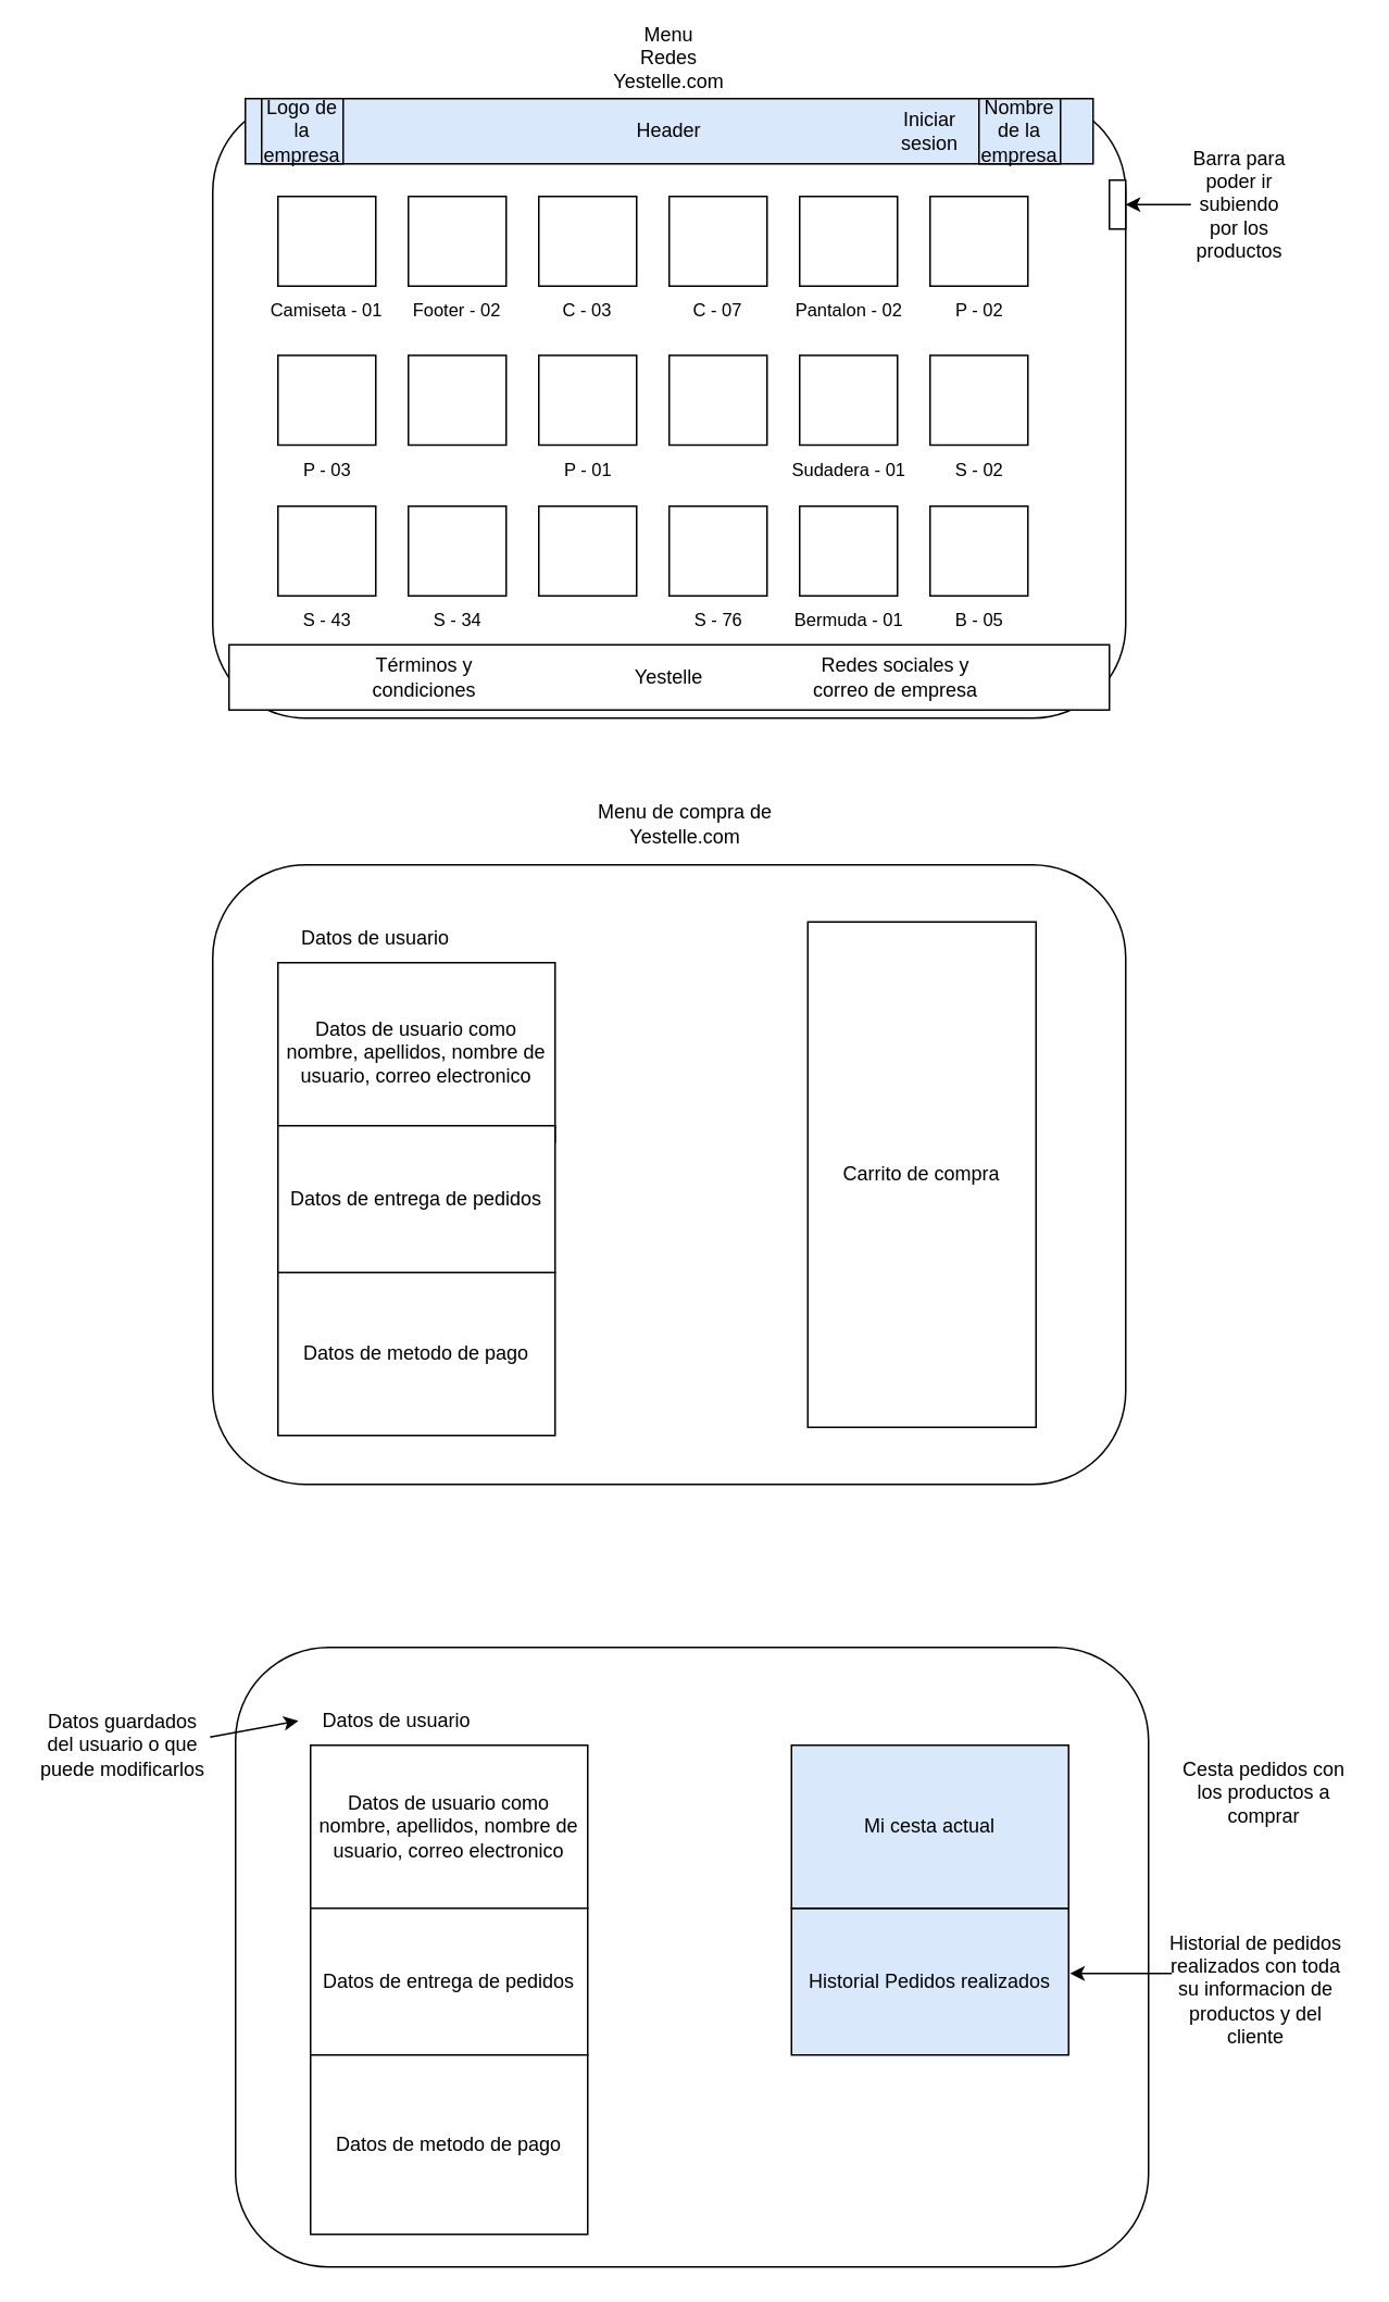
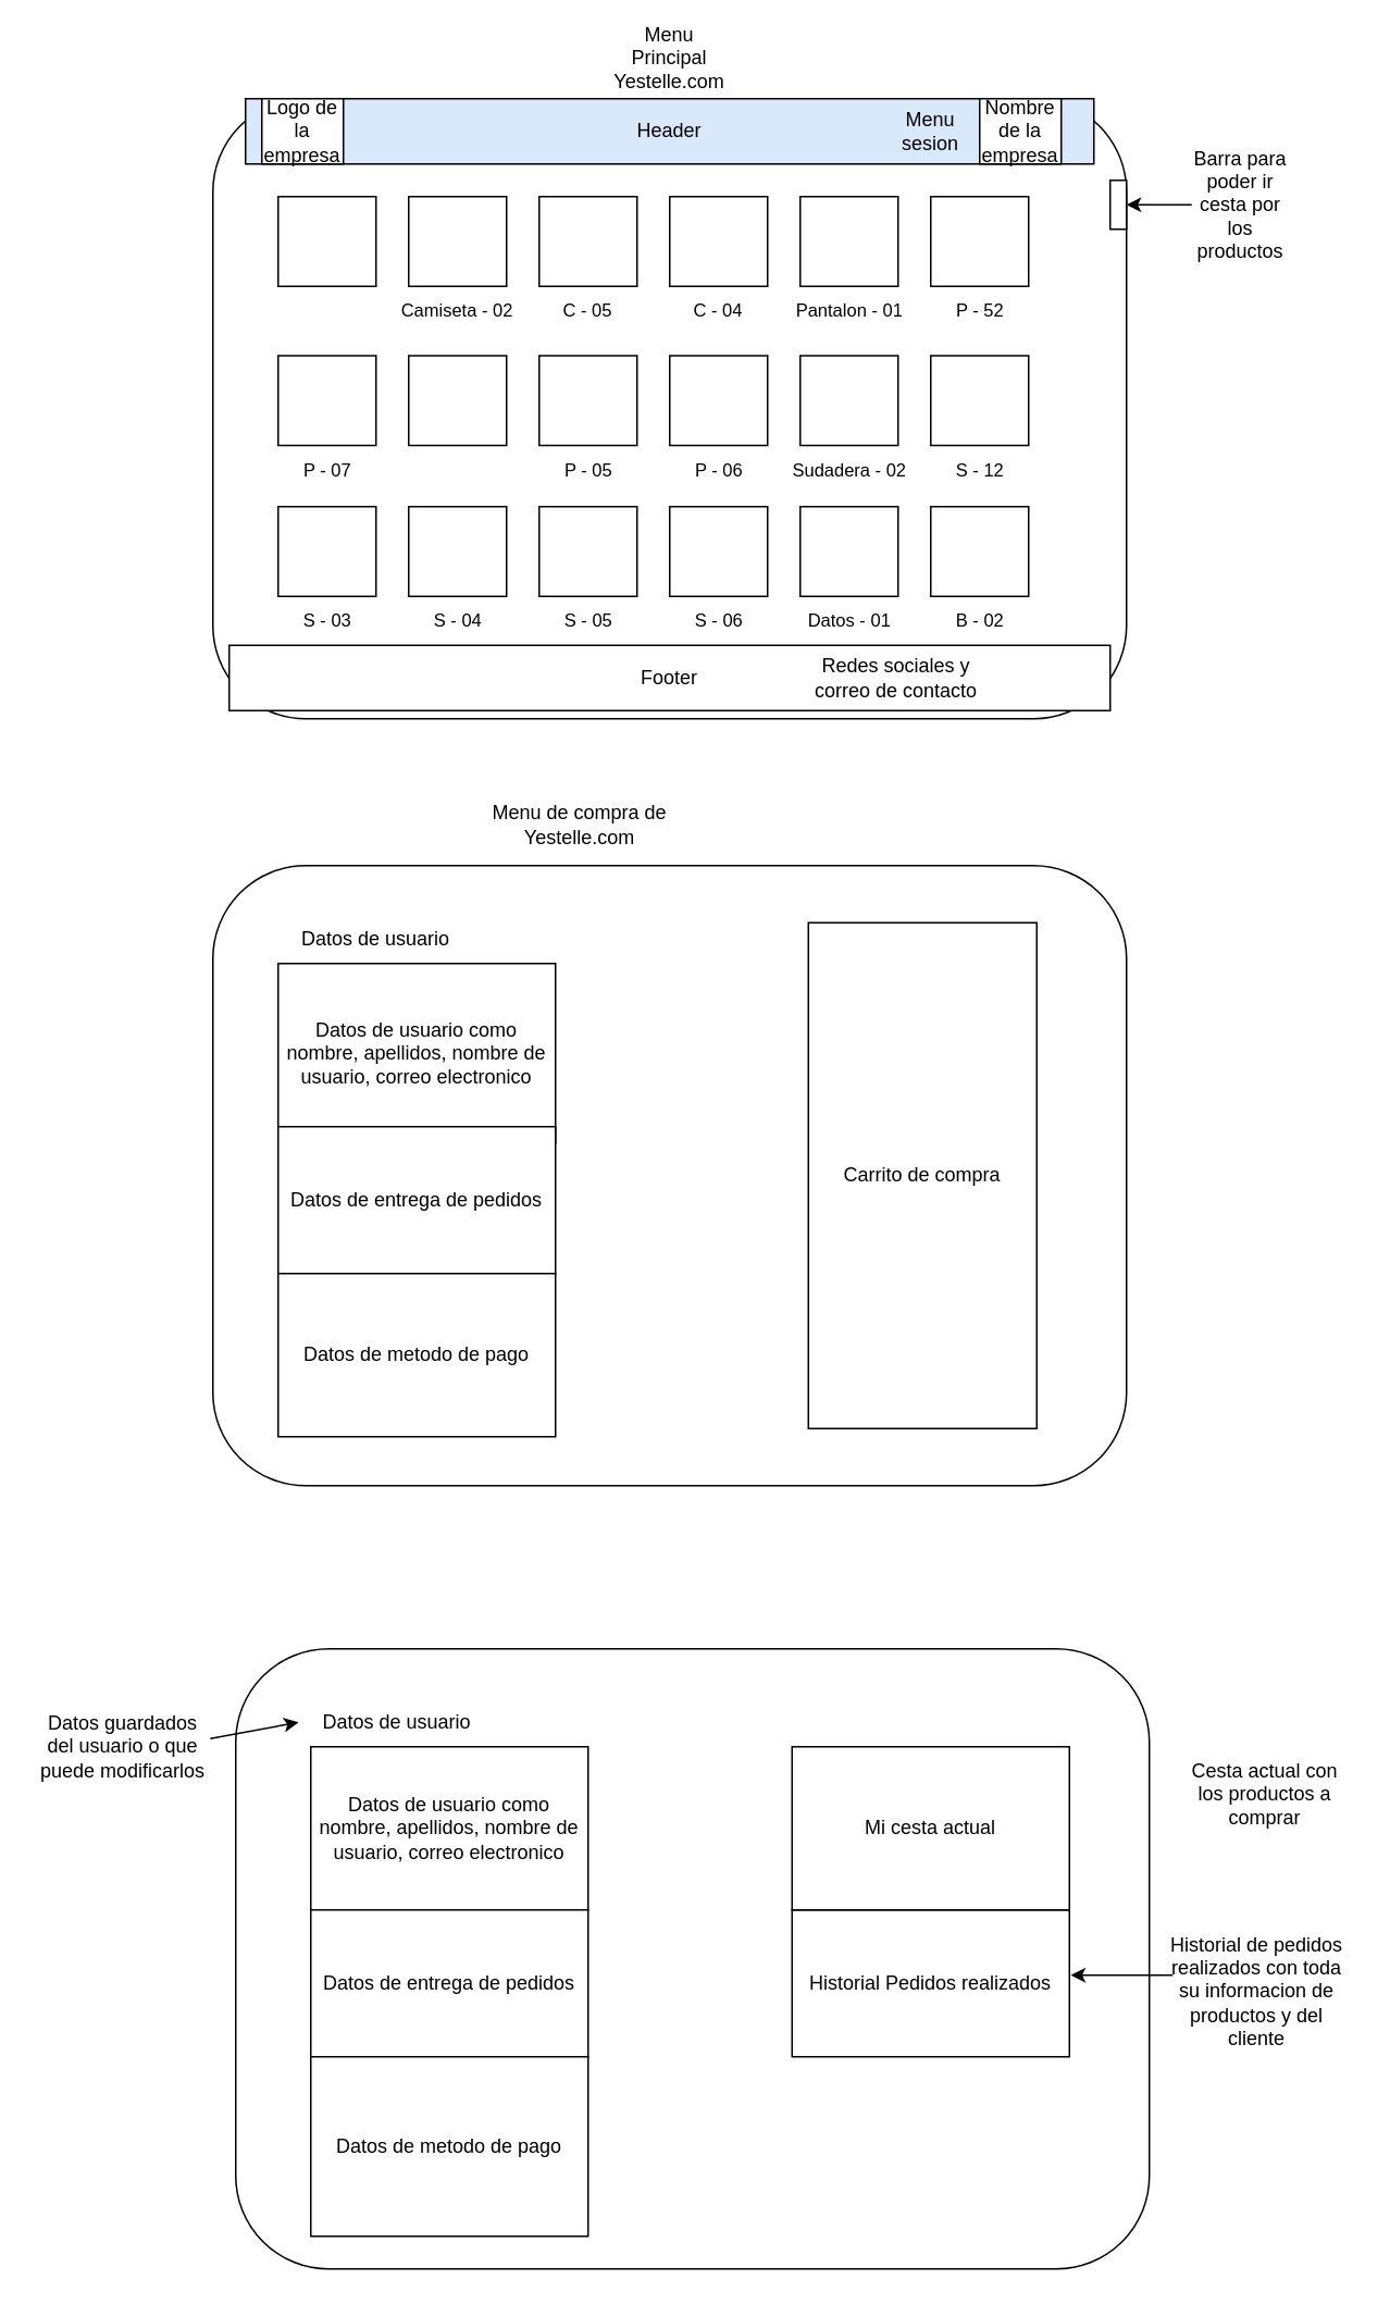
- <mxCell id="48" value="Menu Redes Yestelle.com" style="text;html=1;align=center;verticalAlign=middle;whiteSpace=wrap;rounded=0;" parent="1" vertex="1"><mxGeometry x="380" y="20" width="60" height="30" as="geometry" /></mxCell>
+ <mxCell id="48" value="Menu Principal Yestelle.com" style="text;html=1;align=center;verticalAlign=middle;whiteSpace=wrap;rounded=0;" parent="1" vertex="1"><mxGeometry x="380" y="20" width="60" height="30" as="geometry" /></mxCell>
- <mxCell id="41" value="Logo de la empresa" style="rounded=0;whiteSpace=wrap;html=1;fillColor=#dae8fc;" parent="1" vertex="1"><mxGeometry x="160" y="60" width="50" height="40" as="geometry" /></mxCell>
+ <mxCell id="41" value="Logo de la empresa" style="rounded=0;whiteSpace=wrap;html=1;" parent="1" vertex="1"><mxGeometry x="160" y="60" width="50" height="40" as="geometry" /></mxCell>
- <mxCell id="46" value="Iniciar sesion" style="text;html=1;align=center;verticalAlign=middle;whiteSpace=wrap;rounded=0;" parent="1" vertex="1"><mxGeometry x="540" y="65" width="60" height="30" as="geometry" /></mxCell>
+ <mxCell id="46" value="Menu sesion" style="text;html=1;align=center;verticalAlign=middle;whiteSpace=wrap;rounded=0;" parent="1" vertex="1"><mxGeometry x="540" y="65" width="60" height="30" as="geometry" /></mxCell>
- <mxCell id="42" value="Nombre de la empresa" style="rounded=0;whiteSpace=wrap;html=1;fillColor=#dae8fc;" parent="1" vertex="1"><mxGeometry x="600" y="60" width="50" height="40" as="geometry" /></mxCell>
+ <mxCell id="42" value="Nombre de la empresa" style="rounded=0;whiteSpace=wrap;html=1;" parent="1" vertex="1"><mxGeometry x="600" y="60" width="50" height="40" as="geometry" /></mxCell>
- <mxCell id="45" value="Barra para poder ir subiendo por los productos" style="text;html=1;align=center;verticalAlign=middle;whiteSpace=wrap;rounded=0;" parent="1" vertex="1"><mxGeometry x="730" y="110" width="60" height="30" as="geometry" /></mxCell>
+ <mxCell id="45" value="Barra para poder ir cesta por los productos" style="text;html=1;align=center;verticalAlign=middle;whiteSpace=wrap;rounded=0;" parent="1" vertex="1"><mxGeometry x="730" y="110" width="60" height="30" as="geometry" /></mxCell>
- <mxCell id="9" value="Camiseta - 01" style="text;html=1;align=center;verticalAlign=middle;whiteSpace=wrap;rounded=0;fontSize=11;" parent="1" vertex="1"><mxGeometry x="160" y="175" width="80" height="30" as="geometry" /></mxCell>
- <mxCell id="10" value="Footer - 02" style="text;html=1;align=center;verticalAlign=middle;whiteSpace=wrap;rounded=0;fontSize=11;" parent="1" vertex="1"><mxGeometry x="240" y="175" width="80" height="30" as="geometry" /></mxCell>
+ <mxCell id="10" value="Camiseta - 02" style="text;html=1;align=center;verticalAlign=middle;whiteSpace=wrap;rounded=0;fontSize=11;" parent="1" vertex="1"><mxGeometry x="240" y="175" width="80" height="30" as="geometry" /></mxCell>
- <mxCell id="11" value="C - 03" style="text;html=1;align=center;verticalAlign=middle;whiteSpace=wrap;rounded=0;fontSize=11;" parent="1" vertex="1"><mxGeometry x="325" y="175" width="70" height="30" as="geometry" /></mxCell>
+ <mxCell id="11" value="C - 05" style="text;html=1;align=center;verticalAlign=middle;whiteSpace=wrap;rounded=0;fontSize=11;" parent="1" vertex="1"><mxGeometry x="325" y="175" width="70" height="30" as="geometry" /></mxCell>
- <mxCell id="12" value="C - 07" style="text;html=1;align=center;verticalAlign=middle;whiteSpace=wrap;rounded=0;fontSize=11;" parent="1" vertex="1"><mxGeometry x="405" y="175" width="70" height="30" as="geometry" /></mxCell>
+ <mxCell id="12" value="C - 04" style="text;html=1;align=center;verticalAlign=middle;whiteSpace=wrap;rounded=0;fontSize=11;" parent="1" vertex="1"><mxGeometry x="405" y="175" width="70" height="30" as="geometry" /></mxCell>
- <mxCell id="13" value="Pantalon - 02" style="text;html=1;align=center;verticalAlign=middle;whiteSpace=wrap;rounded=0;fontSize=11;" parent="1" vertex="1"><mxGeometry x="482.5" y="175" width="75" height="30" as="geometry" /></mxCell>
+ <mxCell id="13" value="Pantalon - 01" style="text;html=1;align=center;verticalAlign=middle;whiteSpace=wrap;rounded=0;fontSize=11;" parent="1" vertex="1"><mxGeometry x="482.5" y="175" width="75" height="30" as="geometry" /></mxCell>
- <mxCell id="14" value="P - 02" style="text;html=1;align=center;verticalAlign=middle;whiteSpace=wrap;rounded=0;fontSize=11;" parent="1" vertex="1"><mxGeometry x="562.5" y="175" width="75" height="30" as="geometry" /></mxCell>
+ <mxCell id="14" value="P - 52" style="text;html=1;align=center;verticalAlign=middle;whiteSpace=wrap;rounded=0;fontSize=11;" parent="1" vertex="1"><mxGeometry x="562.5" y="175" width="75" height="30" as="geometry" /></mxCell>
+ <mxCell id="21" value="P - 06" style="text;html=1;align=center;verticalAlign=middle;whiteSpace=wrap;rounded=0;fontSize=11;" parent="1" vertex="1"><mxGeometry x="402.5" y="272.5" width="75" height="30" as="geometry" /></mxCell>
- <mxCell id="16" value="P - 03" style="text;html=1;align=center;verticalAlign=middle;whiteSpace=wrap;rounded=0;fontSize=11;" parent="1" vertex="1"><mxGeometry x="162.5" y="272.5" width="75" height="30" as="geometry" /></mxCell>
+ <mxCell id="16" value="P - 07" style="text;html=1;align=center;verticalAlign=middle;whiteSpace=wrap;rounded=0;fontSize=11;" parent="1" vertex="1"><mxGeometry x="162.5" y="272.5" width="75" height="30" as="geometry" /></mxCell>
- <mxCell id="19" value="P - 01" style="text;html=1;align=center;verticalAlign=middle;whiteSpace=wrap;rounded=0;fontSize=11;" parent="1" vertex="1"><mxGeometry x="322.5" y="272.5" width="75" height="30" as="geometry" /></mxCell>
+ <mxCell id="19" value="P - 05" style="text;html=1;align=center;verticalAlign=middle;whiteSpace=wrap;rounded=0;fontSize=11;" parent="1" vertex="1"><mxGeometry x="322.5" y="272.5" width="75" height="30" as="geometry" /></mxCell>
- <mxCell id="23" value="Sudadera - 01" style="text;html=1;align=center;verticalAlign=middle;whiteSpace=wrap;rounded=0;fontSize=11;" parent="1" vertex="1"><mxGeometry x="482.5" y="272.5" width="75" height="30" as="geometry" /></mxCell>
+ <mxCell id="23" value="Sudadera - 02" style="text;html=1;align=center;verticalAlign=middle;whiteSpace=wrap;rounded=0;fontSize=11;" parent="1" vertex="1"><mxGeometry x="482.5" y="272.5" width="75" height="30" as="geometry" /></mxCell>
- <mxCell id="25" value="S - 02" style="text;html=1;align=center;verticalAlign=middle;whiteSpace=wrap;rounded=0;fontSize=11;" parent="1" vertex="1"><mxGeometry x="562.5" y="272.5" width="75" height="30" as="geometry" /></mxCell>
+ <mxCell id="25" value="S - 12" style="text;html=1;align=center;verticalAlign=middle;whiteSpace=wrap;rounded=0;fontSize=11;" parent="1" vertex="1"><mxGeometry x="562.5" y="272.5" width="75" height="30" as="geometry" /></mxCell>
- <mxCell id="27" value="S - 43" style="text;html=1;align=center;verticalAlign=middle;whiteSpace=wrap;rounded=0;fontSize=11;" parent="1" vertex="1"><mxGeometry x="162.5" y="365" width="75" height="30" as="geometry" /></mxCell>
+ <mxCell id="27" value="S - 03" style="text;html=1;align=center;verticalAlign=middle;whiteSpace=wrap;rounded=0;fontSize=11;" parent="1" vertex="1"><mxGeometry x="162.5" y="365" width="75" height="30" as="geometry" /></mxCell>
- <mxCell id="30" value="S - 34" style="text;html=1;align=center;verticalAlign=middle;whiteSpace=wrap;rounded=0;fontSize=11;" parent="1" vertex="1"><mxGeometry x="242.5" y="365" width="75" height="30" as="geometry" /></mxCell>
+ <mxCell id="30" value="S - 04" style="text;html=1;align=center;verticalAlign=middle;whiteSpace=wrap;rounded=0;fontSize=11;" parent="1" vertex="1"><mxGeometry x="242.5" y="365" width="75" height="30" as="geometry" /></mxCell>
+ <mxCell id="32" value="S - 05" style="text;html=1;align=center;verticalAlign=middle;whiteSpace=wrap;rounded=0;fontSize=11;" parent="1" vertex="1"><mxGeometry x="322.5" y="365" width="75" height="30" as="geometry" /></mxCell>
- <mxCell id="67" value="S - 76" style="text;html=1;align=center;verticalAlign=middle;whiteSpace=wrap;rounded=0;fontSize=11;" vertex="1" parent="1"><mxGeometry x="402.5" y="365" width="75" height="30" as="geometry" /></mxCell>
+ <mxCell id="67" value="S - 06" style="text;html=1;align=center;verticalAlign=middle;whiteSpace=wrap;rounded=0;fontSize=11;" vertex="1" parent="1"><mxGeometry x="402.5" y="365" width="75" height="30" as="geometry" /></mxCell>
- <mxCell id="34" value="Bermuda - 01" style="text;html=1;align=center;verticalAlign=middle;whiteSpace=wrap;rounded=0;fontSize=11;" parent="1" vertex="1"><mxGeometry x="482.5" y="365" width="75" height="30" as="geometry" /></mxCell>
+ <mxCell id="34" value="Datos - 01" style="text;html=1;align=center;verticalAlign=middle;whiteSpace=wrap;rounded=0;fontSize=11;" parent="1" vertex="1"><mxGeometry x="482.5" y="365" width="75" height="30" as="geometry" /></mxCell>
- <mxCell id="36" value="B - 05" style="text;html=1;align=center;verticalAlign=middle;whiteSpace=wrap;rounded=0;fontSize=11;" parent="1" vertex="1"><mxGeometry x="562.5" y="365" width="75" height="30" as="geometry" /></mxCell>
+ <mxCell id="36" value="B - 02" style="text;html=1;align=center;verticalAlign=middle;whiteSpace=wrap;rounded=0;fontSize=11;" parent="1" vertex="1"><mxGeometry x="562.5" y="365" width="75" height="30" as="geometry" /></mxCell>
- <mxCell id="39" value="Términos y condiciones" style="text;html=1;align=center;verticalAlign=middle;whiteSpace=wrap;rounded=0;" parent="1" vertex="1"><mxGeometry x="230" y="400" width="60" height="30" as="geometry" /></mxCell>
- <mxCell id="37" value="Yestelle" style="rounded=0;whiteSpace=wrap;html=1;" parent="1" vertex="1"><mxGeometry x="140" y="395" width="540" height="40" as="geometry" /></mxCell>
+ <mxCell id="37" value="Footer" style="rounded=0;whiteSpace=wrap;html=1;" parent="1" vertex="1"><mxGeometry x="140" y="395" width="540" height="40" as="geometry" /></mxCell>
- <mxCell id="38" value="Redes sociales y correo de empresa" style="text;html=1;align=center;verticalAlign=middle;whiteSpace=wrap;rounded=0;" parent="1" vertex="1"><mxGeometry x="490" y="400" width="118" height="30" as="geometry" /></mxCell>
+ <mxCell id="38" value="Redes sociales y correo de contacto" style="text;html=1;align=center;verticalAlign=middle;whiteSpace=wrap;rounded=0;" parent="1" vertex="1"><mxGeometry x="490" y="400" width="118" height="30" as="geometry" /></mxCell>
- <mxCell id="49" value="Menu de compra de&lt;div&gt;Yestelle.com&lt;/div&gt;" style="text;html=1;align=center;verticalAlign=middle;whiteSpace=wrap;rounded=0;" parent="1" vertex="1"><mxGeometry x="360" y="490" width="120" height="30" as="geometry" /></mxCell>
+ <mxCell id="49" value="Menu de compra de&lt;div&gt;Yestelle.com&lt;/div&gt;" style="text;html=1;align=center;verticalAlign=middle;whiteSpace=wrap;rounded=0;" parent="1" vertex="1"><mxGeometry x="295" y="490" width="120" height="30" as="geometry" /></mxCell>
- <mxCell id="64" value="Cesta pedidos con los productos a comprar" style="text;html=1;align=center;verticalAlign=middle;whiteSpace=wrap;rounded=0;" parent="1" vertex="1"><mxGeometry x="720" y="1049" width="110" height="100" as="geometry" /></mxCell>
+ <mxCell id="64" value="Cesta actual con los productos a comprar" style="text;html=1;align=center;verticalAlign=middle;whiteSpace=wrap;rounded=0;" parent="1" vertex="1"><mxGeometry x="720" y="1049" width="110" height="100" as="geometry" /></mxCell>
- <mxCell id="61" value="Mi cesta actual" style="rounded=0;whiteSpace=wrap;html=1;fillColor=#dae8fc;" parent="1" vertex="1"><mxGeometry x="485" y="1070" width="170" height="100" as="geometry" /></mxCell>
+ <mxCell id="61" value="Mi cesta actual" style="rounded=0;whiteSpace=wrap;html=1;" parent="1" vertex="1"><mxGeometry x="485" y="1070" width="170" height="100" as="geometry" /></mxCell>
- <mxCell id="60" value="Historial Pedidos realizados" style="rounded=0;whiteSpace=wrap;html=1;fillColor=#dae8fc;" parent="1" vertex="1"><mxGeometry x="485" y="1170" width="170" height="90" as="geometry" /></mxCell>
+ <mxCell id="60" value="Historial Pedidos realizados" style="rounded=0;whiteSpace=wrap;html=1;" parent="1" vertex="1"><mxGeometry x="485" y="1170" width="170" height="90" as="geometry" /></mxCell>
